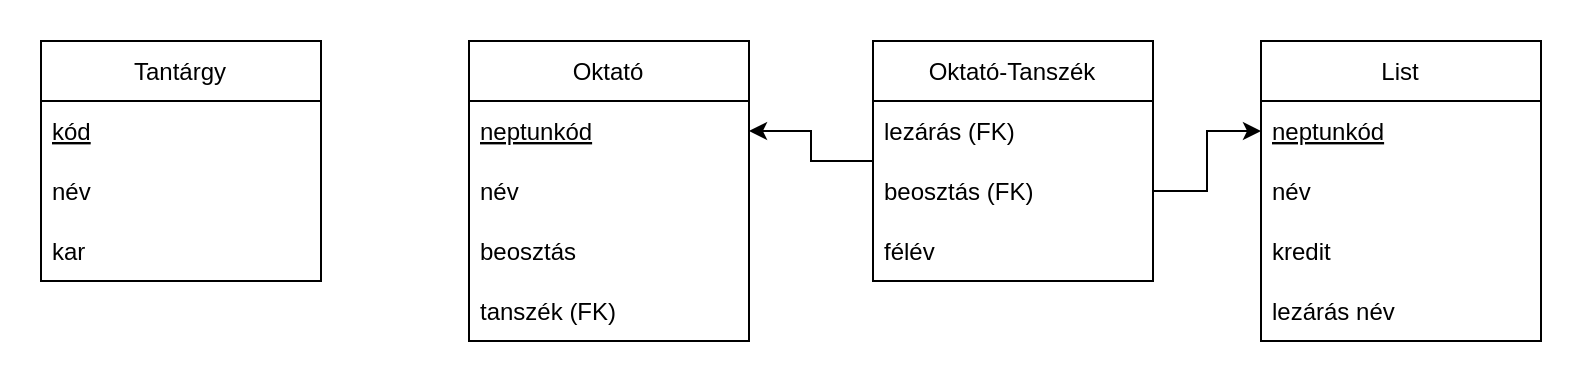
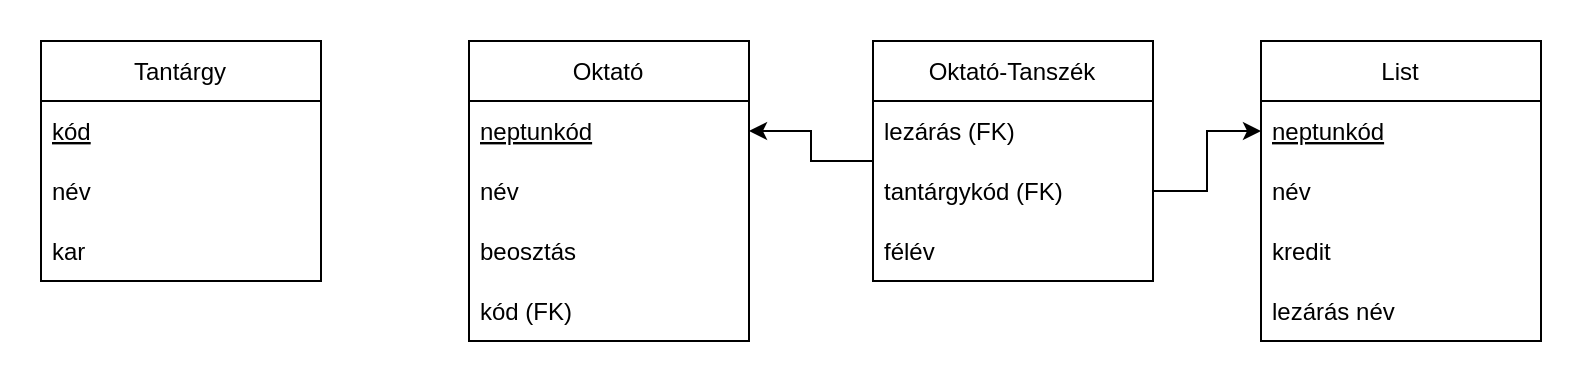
- <mxCell id="10" value="beosztás (FK)" style="text;strokeColor=none;fillColor=none;align=left;verticalAlign=middle;spacingLeft=4;spacingRight=4;overflow=hidden;points=[[0,0.5],[1,0.5]];portConstraint=eastwest;rotatable=0;" vertex="1" parent="8"><mxGeometry y="60" width="140" height="30" as="geometry" /></mxCell>
+ <mxCell id="10" value="tantárgykód (FK)" style="text;strokeColor=none;fillColor=none;align=left;verticalAlign=middle;spacingLeft=4;spacingRight=4;overflow=hidden;points=[[0,0.5],[1,0.5]];portConstraint=eastwest;rotatable=0;" vertex="1" parent="8"><mxGeometry y="60" width="140" height="30" as="geometry" /></mxCell>
- <mxCell id="6" value="tanszék (FK)" style="text;strokeColor=none;fillColor=none;align=left;verticalAlign=middle;spacingLeft=4;spacingRight=4;overflow=hidden;points=[[0,0.5],[1,0.5]];portConstraint=eastwest;rotatable=0;fontStyle=0" vertex="1" parent="2"><mxGeometry y="120" width="140" height="30" as="geometry" /></mxCell>
+ <mxCell id="6" value="kód (FK)" style="text;strokeColor=none;fillColor=none;align=left;verticalAlign=middle;spacingLeft=4;spacingRight=4;overflow=hidden;points=[[0,0.5],[1,0.5]];portConstraint=eastwest;rotatable=0;fontStyle=0" vertex="1" parent="2"><mxGeometry y="120" width="140" height="30" as="geometry" /></mxCell>
